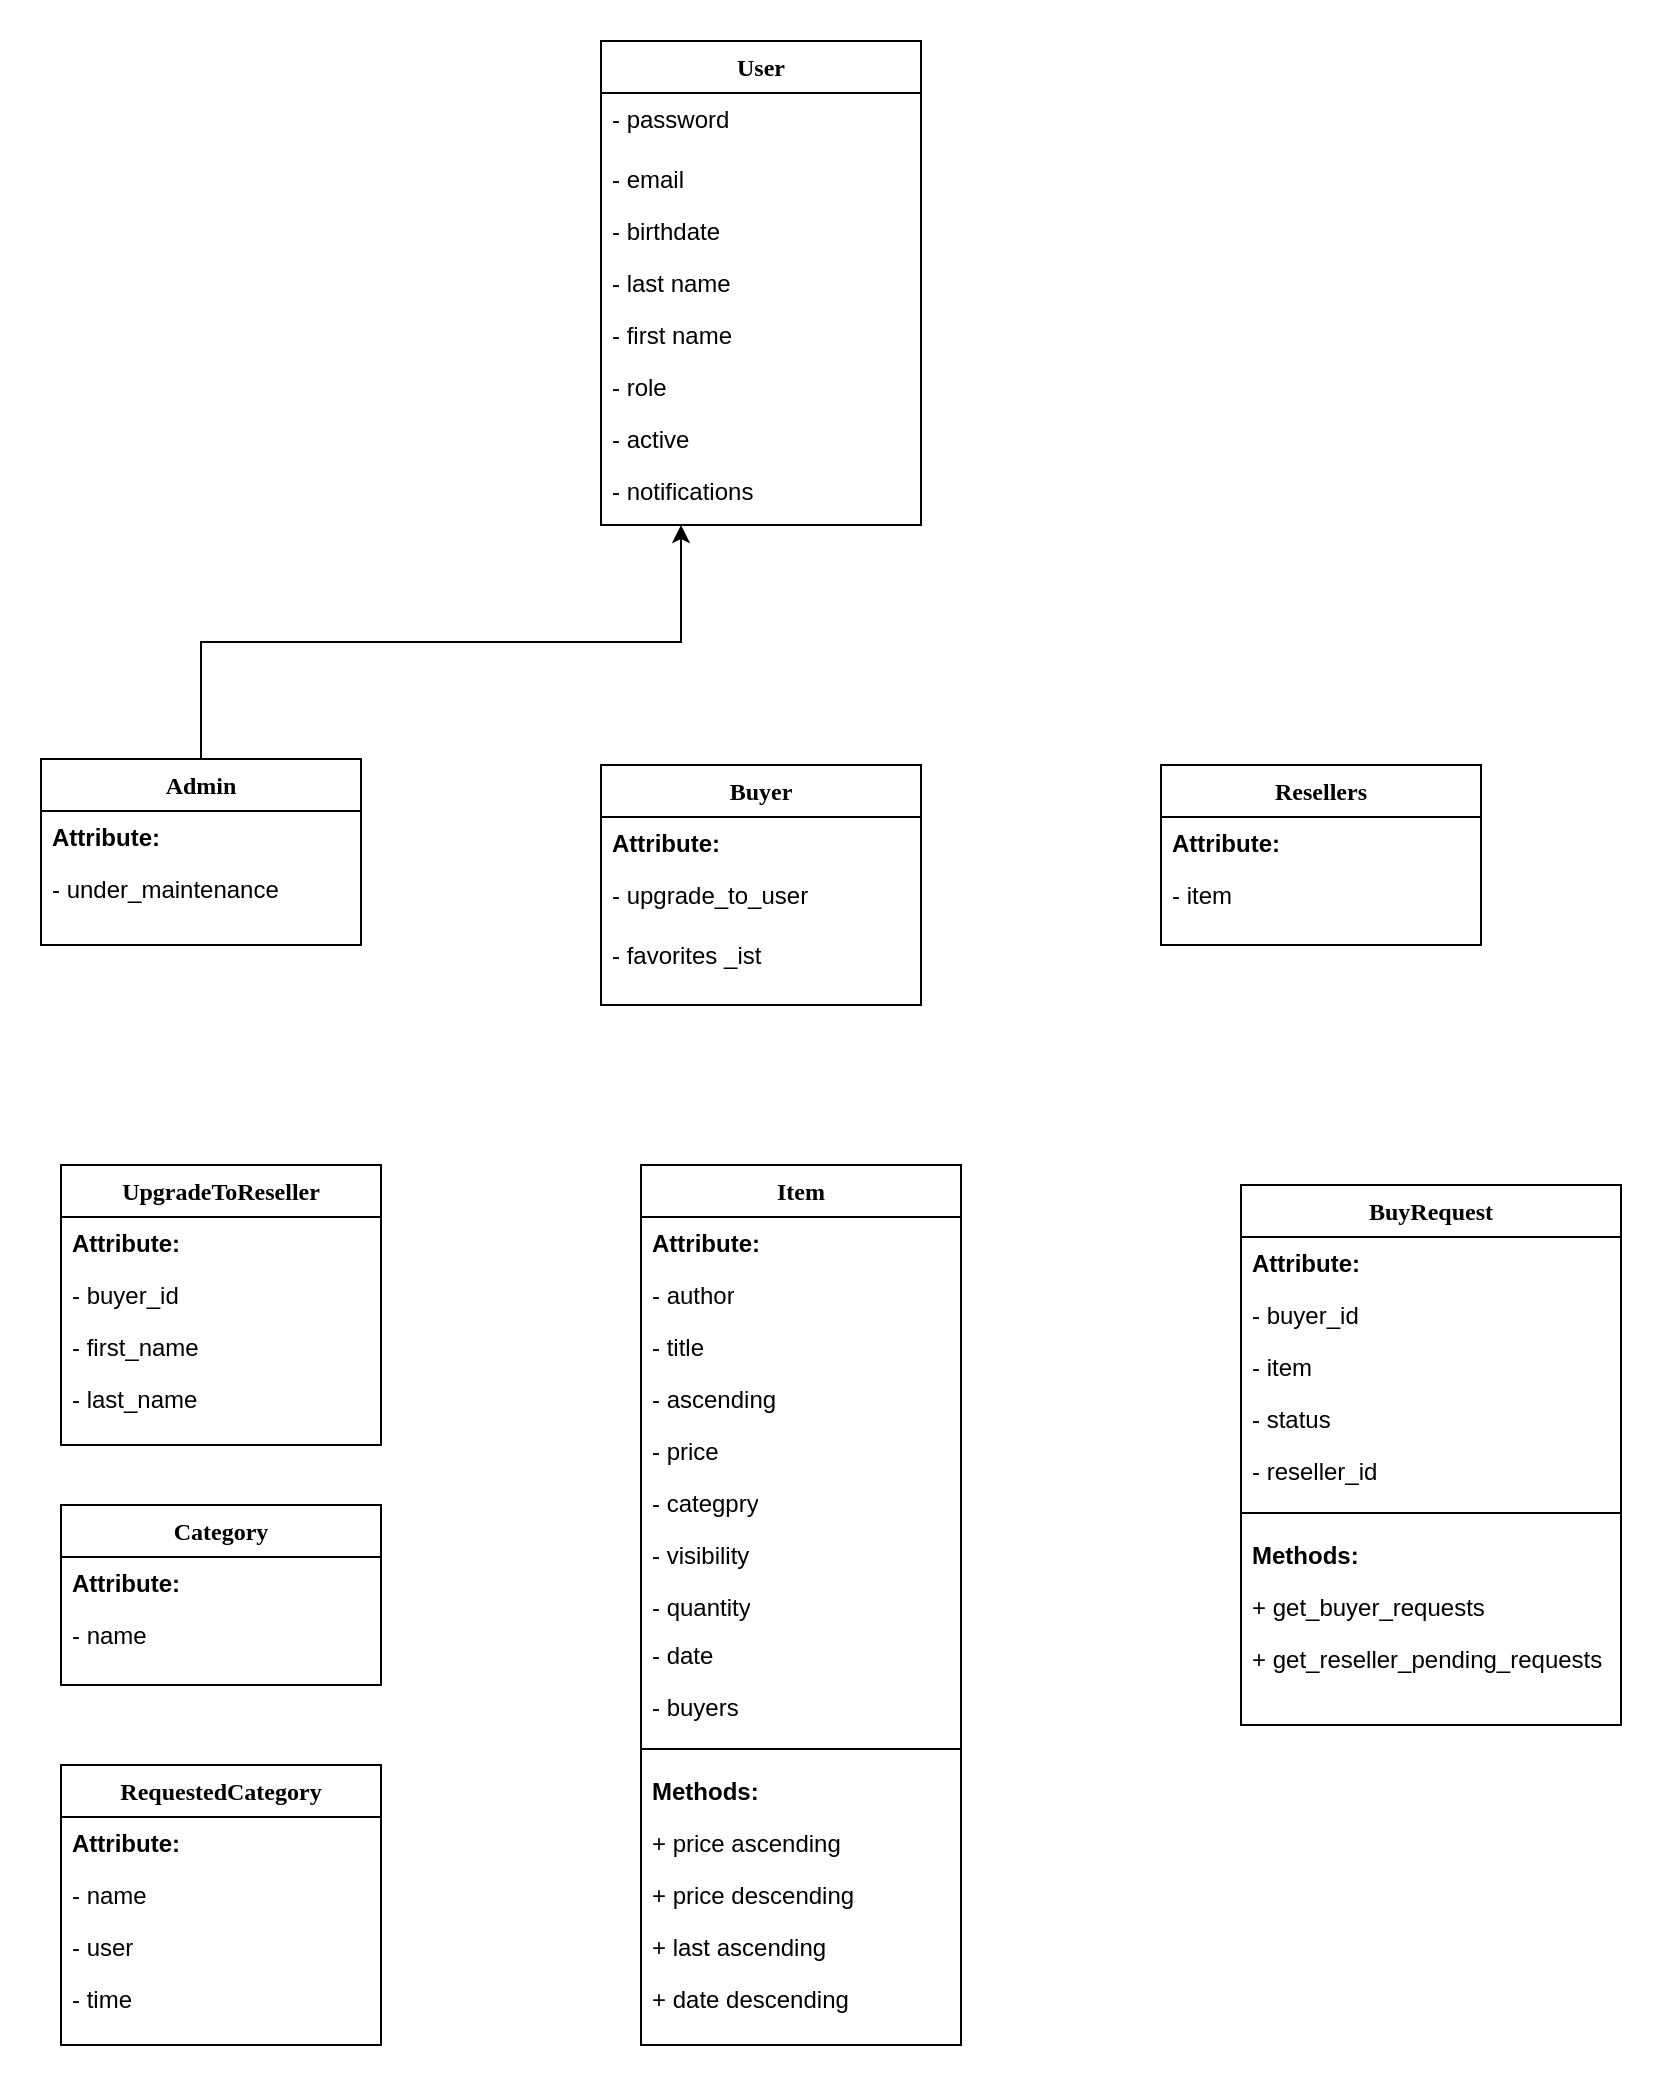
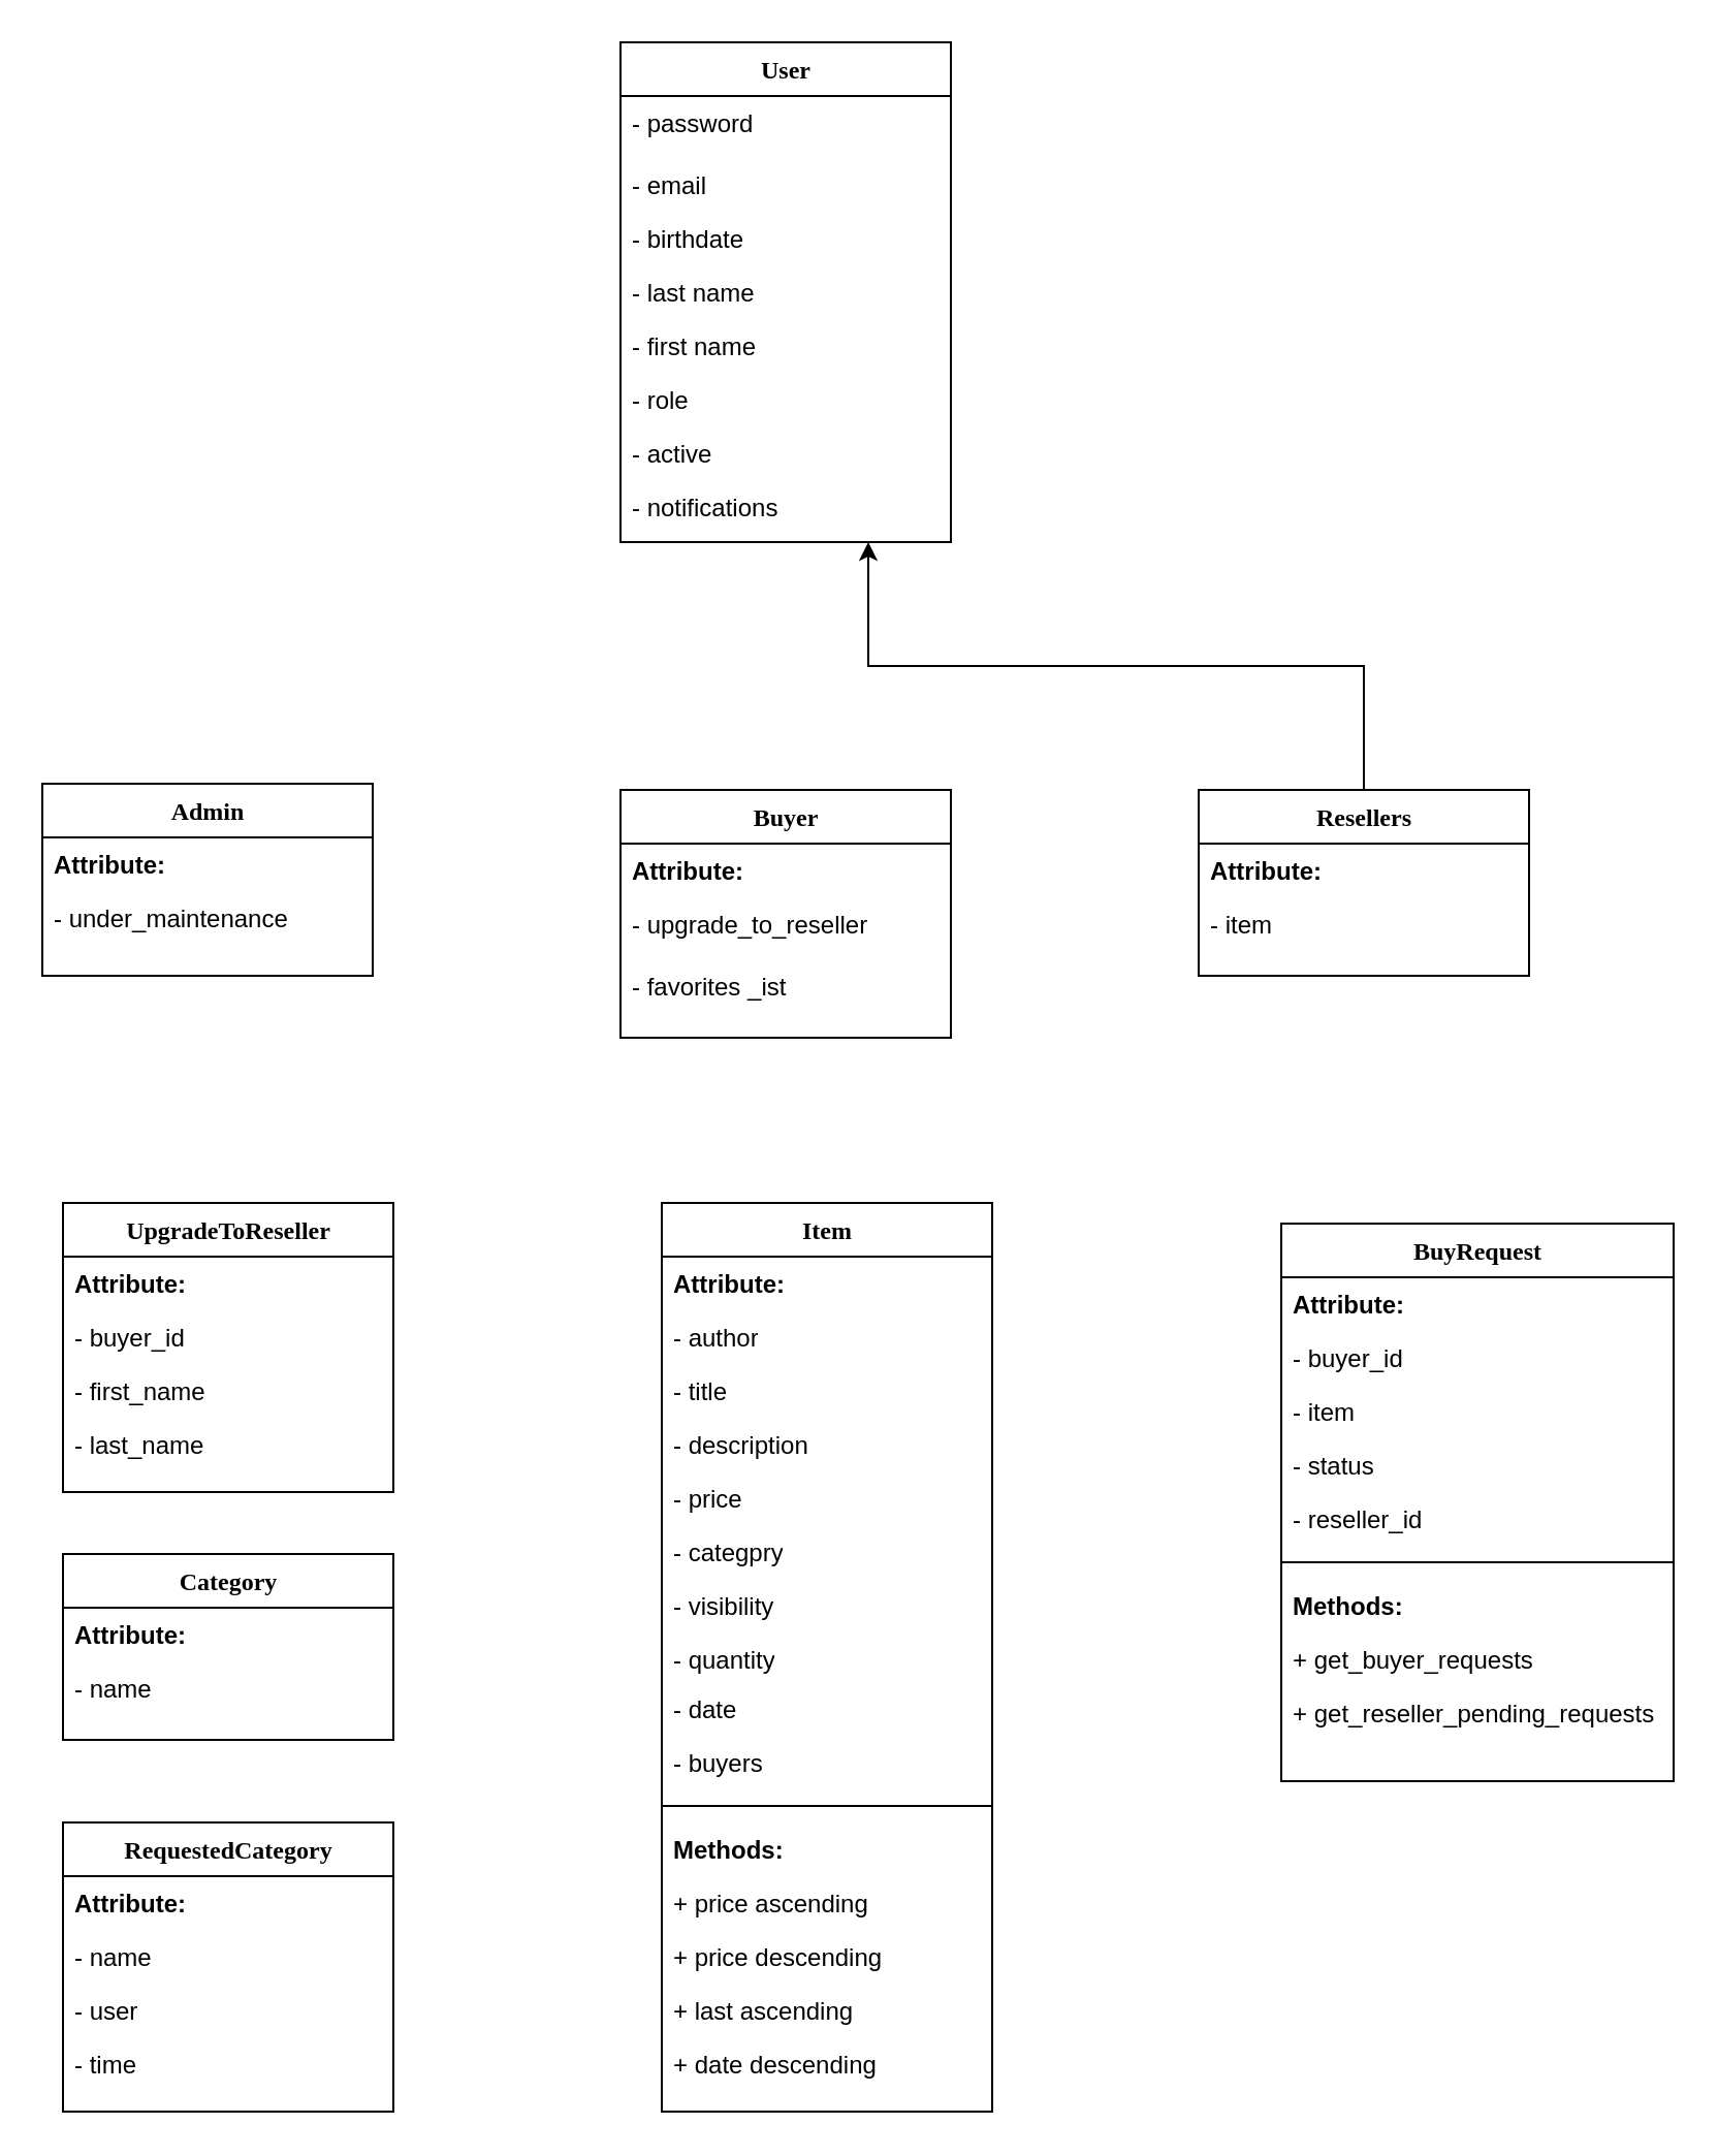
- <mxCell id="15" style="edgeStyle=orthogonalEdgeStyle;rounded=0;orthogonalLoop=1;jettySize=auto;html=1;exitX=0.5;exitY=0;exitDx=0;exitDy=0;fontColor=#67B519;entryX=0.25;entryY=1;entryDx=0;entryDy=0;" edge="1" parent="1" source="16" target="19"><mxGeometry relative="1" as="geometry"><mxPoint x="310" y="312" as="targetPoint" /></mxGeometry></mxCell>
+ <mxCell id="6" style="edgeStyle=orthogonalEdgeStyle;rounded=0;orthogonalLoop=1;jettySize=auto;html=1;exitX=0.5;exitY=0;exitDx=0;exitDy=0;entryX=0.75;entryY=1;entryDx=0;entryDy=0;fontColor=#67B519;" edge="1" parent="1" source="7" target="19"><mxGeometry relative="1" as="geometry"><mxPoint x="457.12" y="319.56" as="targetPoint" /></mxGeometry></mxCell>
- <mxCell id="4" value="- upgrade_to_user" style="text;html=1;strokeColor=none;fillColor=none;align=left;verticalAlign=top;spacingLeft=4;spacingRight=4;whiteSpace=wrap;overflow=hidden;rotatable=0;points=[[0,0.5],[1,0.5]];portConstraint=eastwest;" parent="2" vertex="1"><mxGeometry y="52" width="160" height="30" as="geometry" /></mxCell>
+ <mxCell id="4" value="- upgrade_to_reseller" style="text;html=1;strokeColor=none;fillColor=none;align=left;verticalAlign=top;spacingLeft=4;spacingRight=4;whiteSpace=wrap;overflow=hidden;rotatable=0;points=[[0,0.5],[1,0.5]];portConstraint=eastwest;" parent="2" vertex="1"><mxGeometry y="52" width="160" height="30" as="geometry" /></mxCell>
- <mxCell id="32" value="- ascending" style="text;html=1;strokeColor=none;fillColor=none;align=left;verticalAlign=top;spacingLeft=4;spacingRight=4;whiteSpace=wrap;overflow=hidden;rotatable=0;points=[[0,0.5],[1,0.5]];portConstraint=eastwest;" vertex="1" parent="28"><mxGeometry y="104" width="160" height="26" as="geometry" /></mxCell>
+ <mxCell id="32" value="- description" style="text;html=1;strokeColor=none;fillColor=none;align=left;verticalAlign=top;spacingLeft=4;spacingRight=4;whiteSpace=wrap;overflow=hidden;rotatable=0;points=[[0,0.5],[1,0.5]];portConstraint=eastwest;" vertex="1" parent="28"><mxGeometry y="104" width="160" height="26" as="geometry" /></mxCell>
